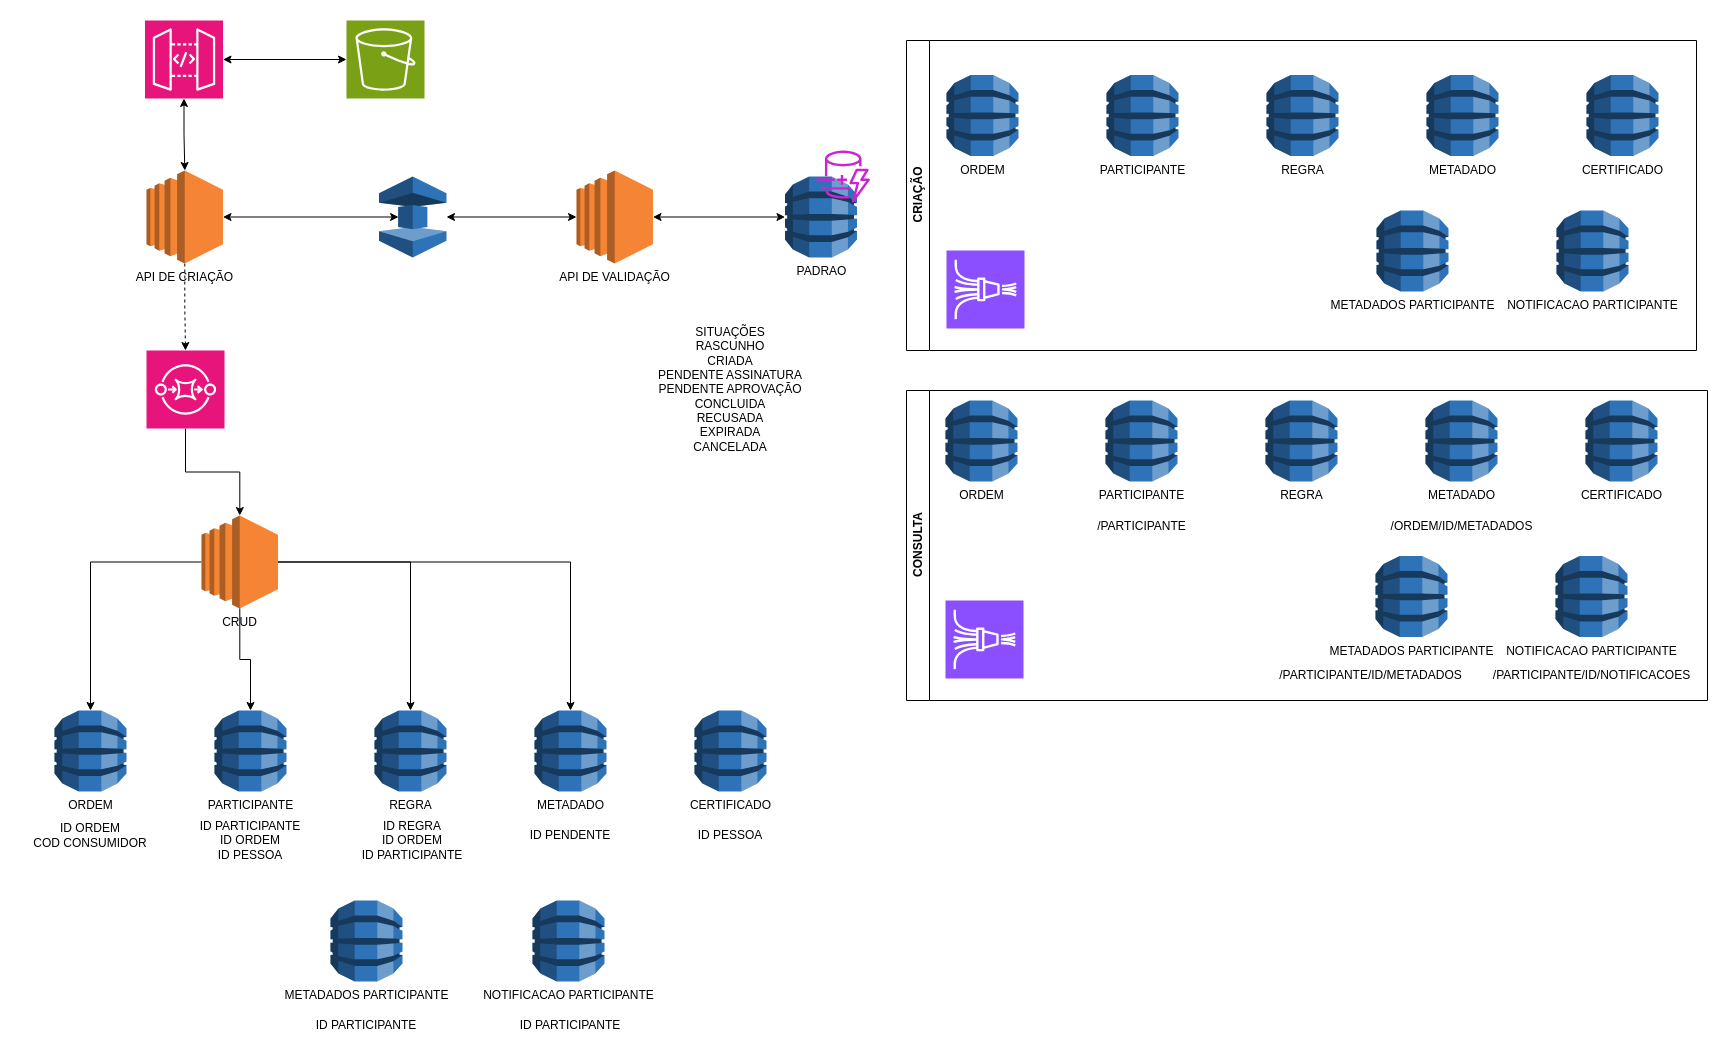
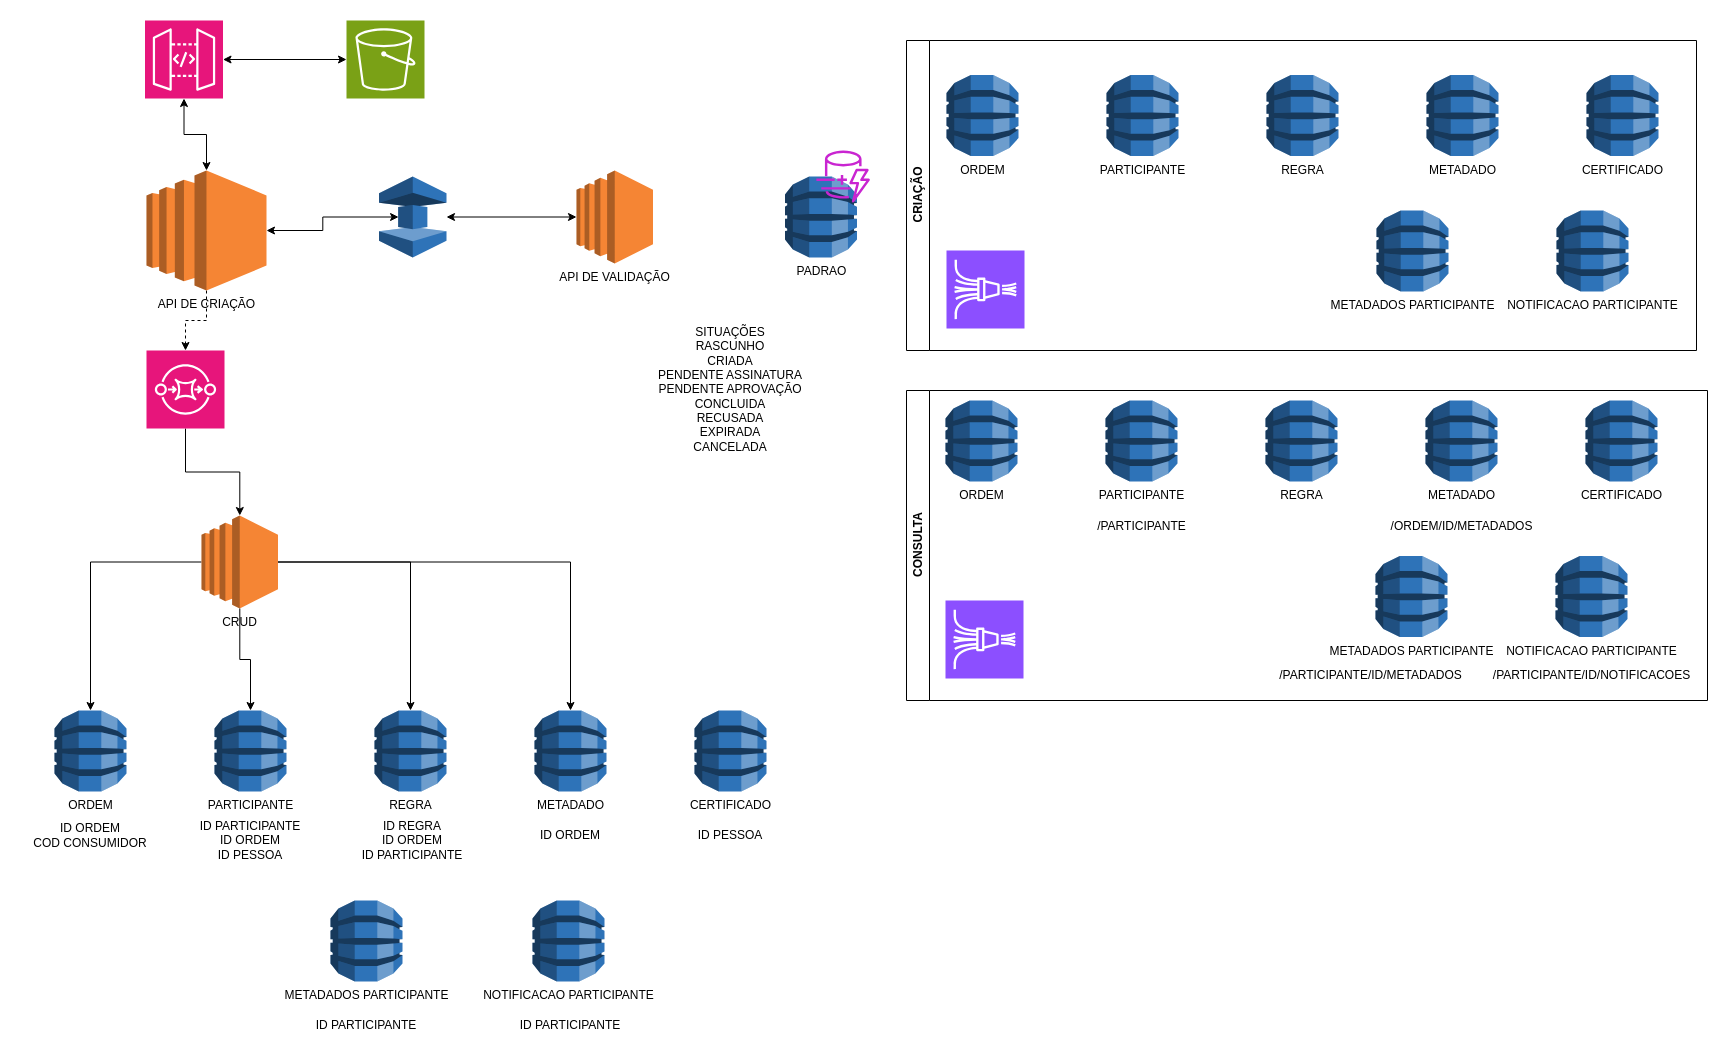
- <mxCell id="11" value="API DE CRIAÇÃO" style="outlineConnect=0;dashed=0;verticalLabelPosition=bottom;verticalAlign=top;align=center;html=1;shape=mxgraph.aws3.ec2;fillColor=#F58534;gradientColor=none;" vertex="1" parent="1"><mxGeometry x="146" y="170" width="76.5" height="93" as="geometry" /></mxCell>
+ <mxCell id="11" value="API DE CRIAÇÃO" style="outlineConnect=0;dashed=0;verticalLabelPosition=bottom;verticalAlign=top;align=center;html=1;shape=mxgraph.aws3.ec2;fillColor=#F58534;gradientColor=none;" vertex="1" parent="1"><mxGeometry x="146" y="170" width="120" height="120" as="geometry" /></mxCell>
- <mxCell id="20" style="edgeStyle=orthogonalEdgeStyle;rounded=0;orthogonalLoop=1;jettySize=auto;html=1;startArrow=classic;startFill=1;" edge="1" parent="1" source="21" target="22"><mxGeometry relative="1" as="geometry" /></mxCell>
- <mxCell id="41" value="ID PENDENTE" style="text;html=1;align=center;verticalAlign=middle;whiteSpace=wrap;rounded=0;" vertex="1" parent="1"><mxGeometry x="500" y="820" width="140" height="30" as="geometry" /></mxCell>
+ <mxCell id="41" value="ID ORDEM" style="text;html=1;align=center;verticalAlign=middle;whiteSpace=wrap;rounded=0;" vertex="1" parent="1"><mxGeometry x="500" y="820" width="140" height="30" as="geometry" /></mxCell>
